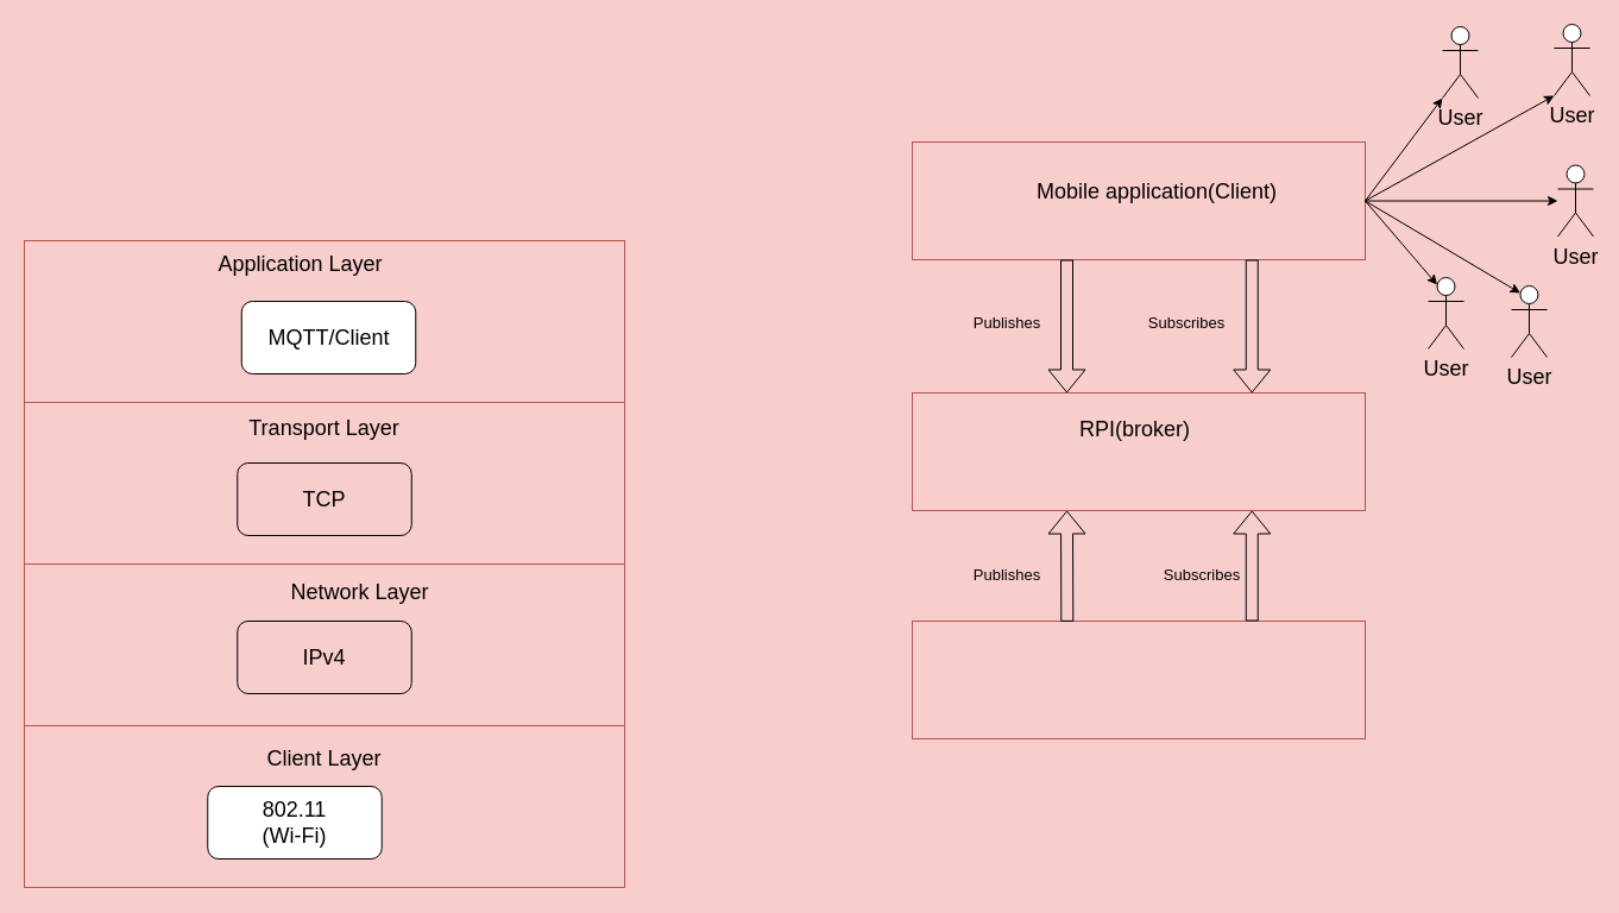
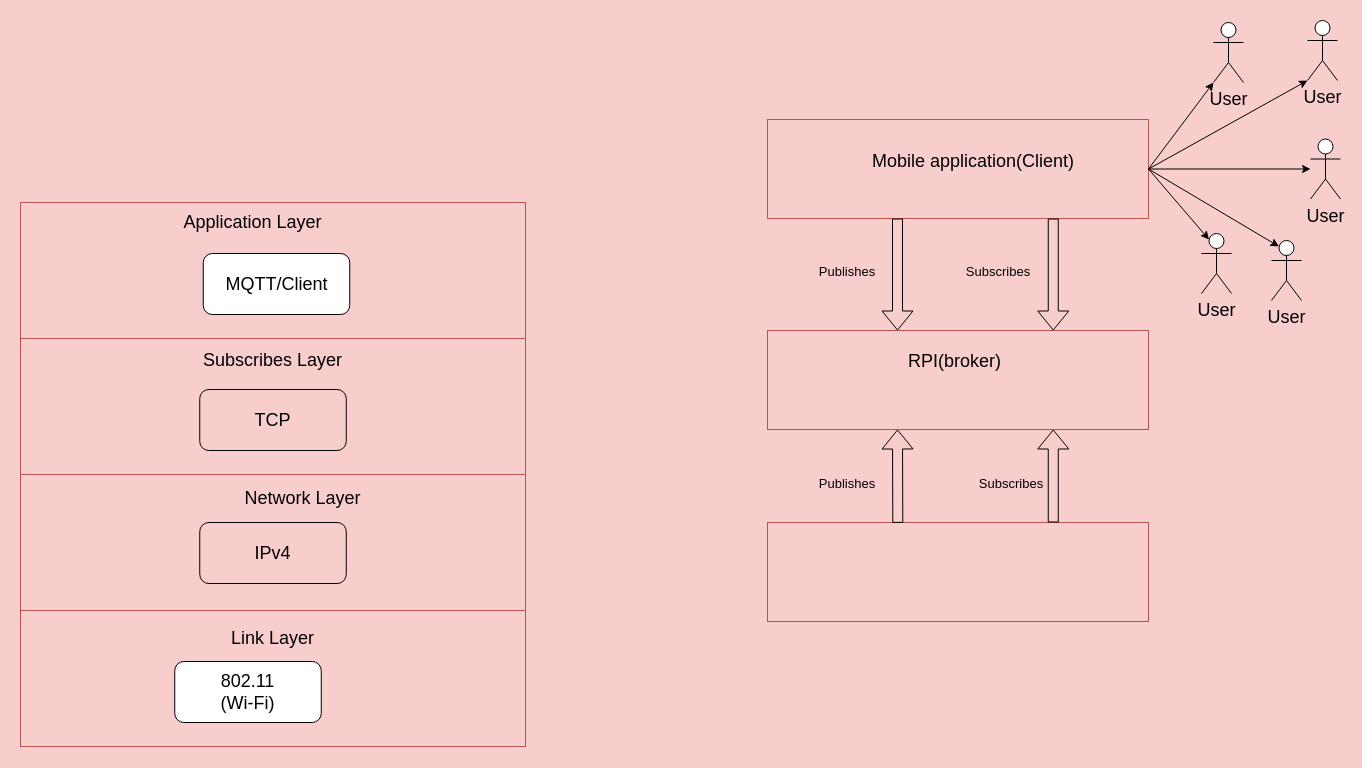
- <mxCell id="5" value="&lt;font style=&quot;font-size: 18px&quot;&gt;Transport Layer&lt;/font&gt;" style="text;html=1;strokeColor=none;fillColor=none;align=center;verticalAlign=middle;whiteSpace=wrap;rounded=0;" vertex="1" parent="1"><mxGeometry x="170" y="345" width="205" height="30" as="geometry" /></mxCell>
+ <mxCell id="5" value="&lt;font style=&quot;font-size: 18px&quot;&gt;Subscribes Layer&lt;/font&gt;" style="text;html=1;strokeColor=none;fillColor=none;align=center;verticalAlign=middle;whiteSpace=wrap;rounded=0;" vertex="1" parent="1"><mxGeometry x="170" y="345" width="205" height="30" as="geometry" /></mxCell>
- <mxCell id="9" value="&lt;font style=&quot;font-size: 18px&quot;&gt;Client Layer&lt;/font&gt;" style="text;html=1;strokeColor=none;fillColor=none;align=center;verticalAlign=middle;whiteSpace=wrap;rounded=0;" vertex="1" parent="1"><mxGeometry x="170" y="623" width="205" height="30" as="geometry" /></mxCell>
+ <mxCell id="9" value="&lt;font style=&quot;font-size: 18px&quot;&gt;Link Layer&lt;/font&gt;" style="text;html=1;strokeColor=none;fillColor=none;align=center;verticalAlign=middle;whiteSpace=wrap;rounded=0;" vertex="1" parent="1"><mxGeometry x="170" y="623" width="205" height="30" as="geometry" /></mxCell>
